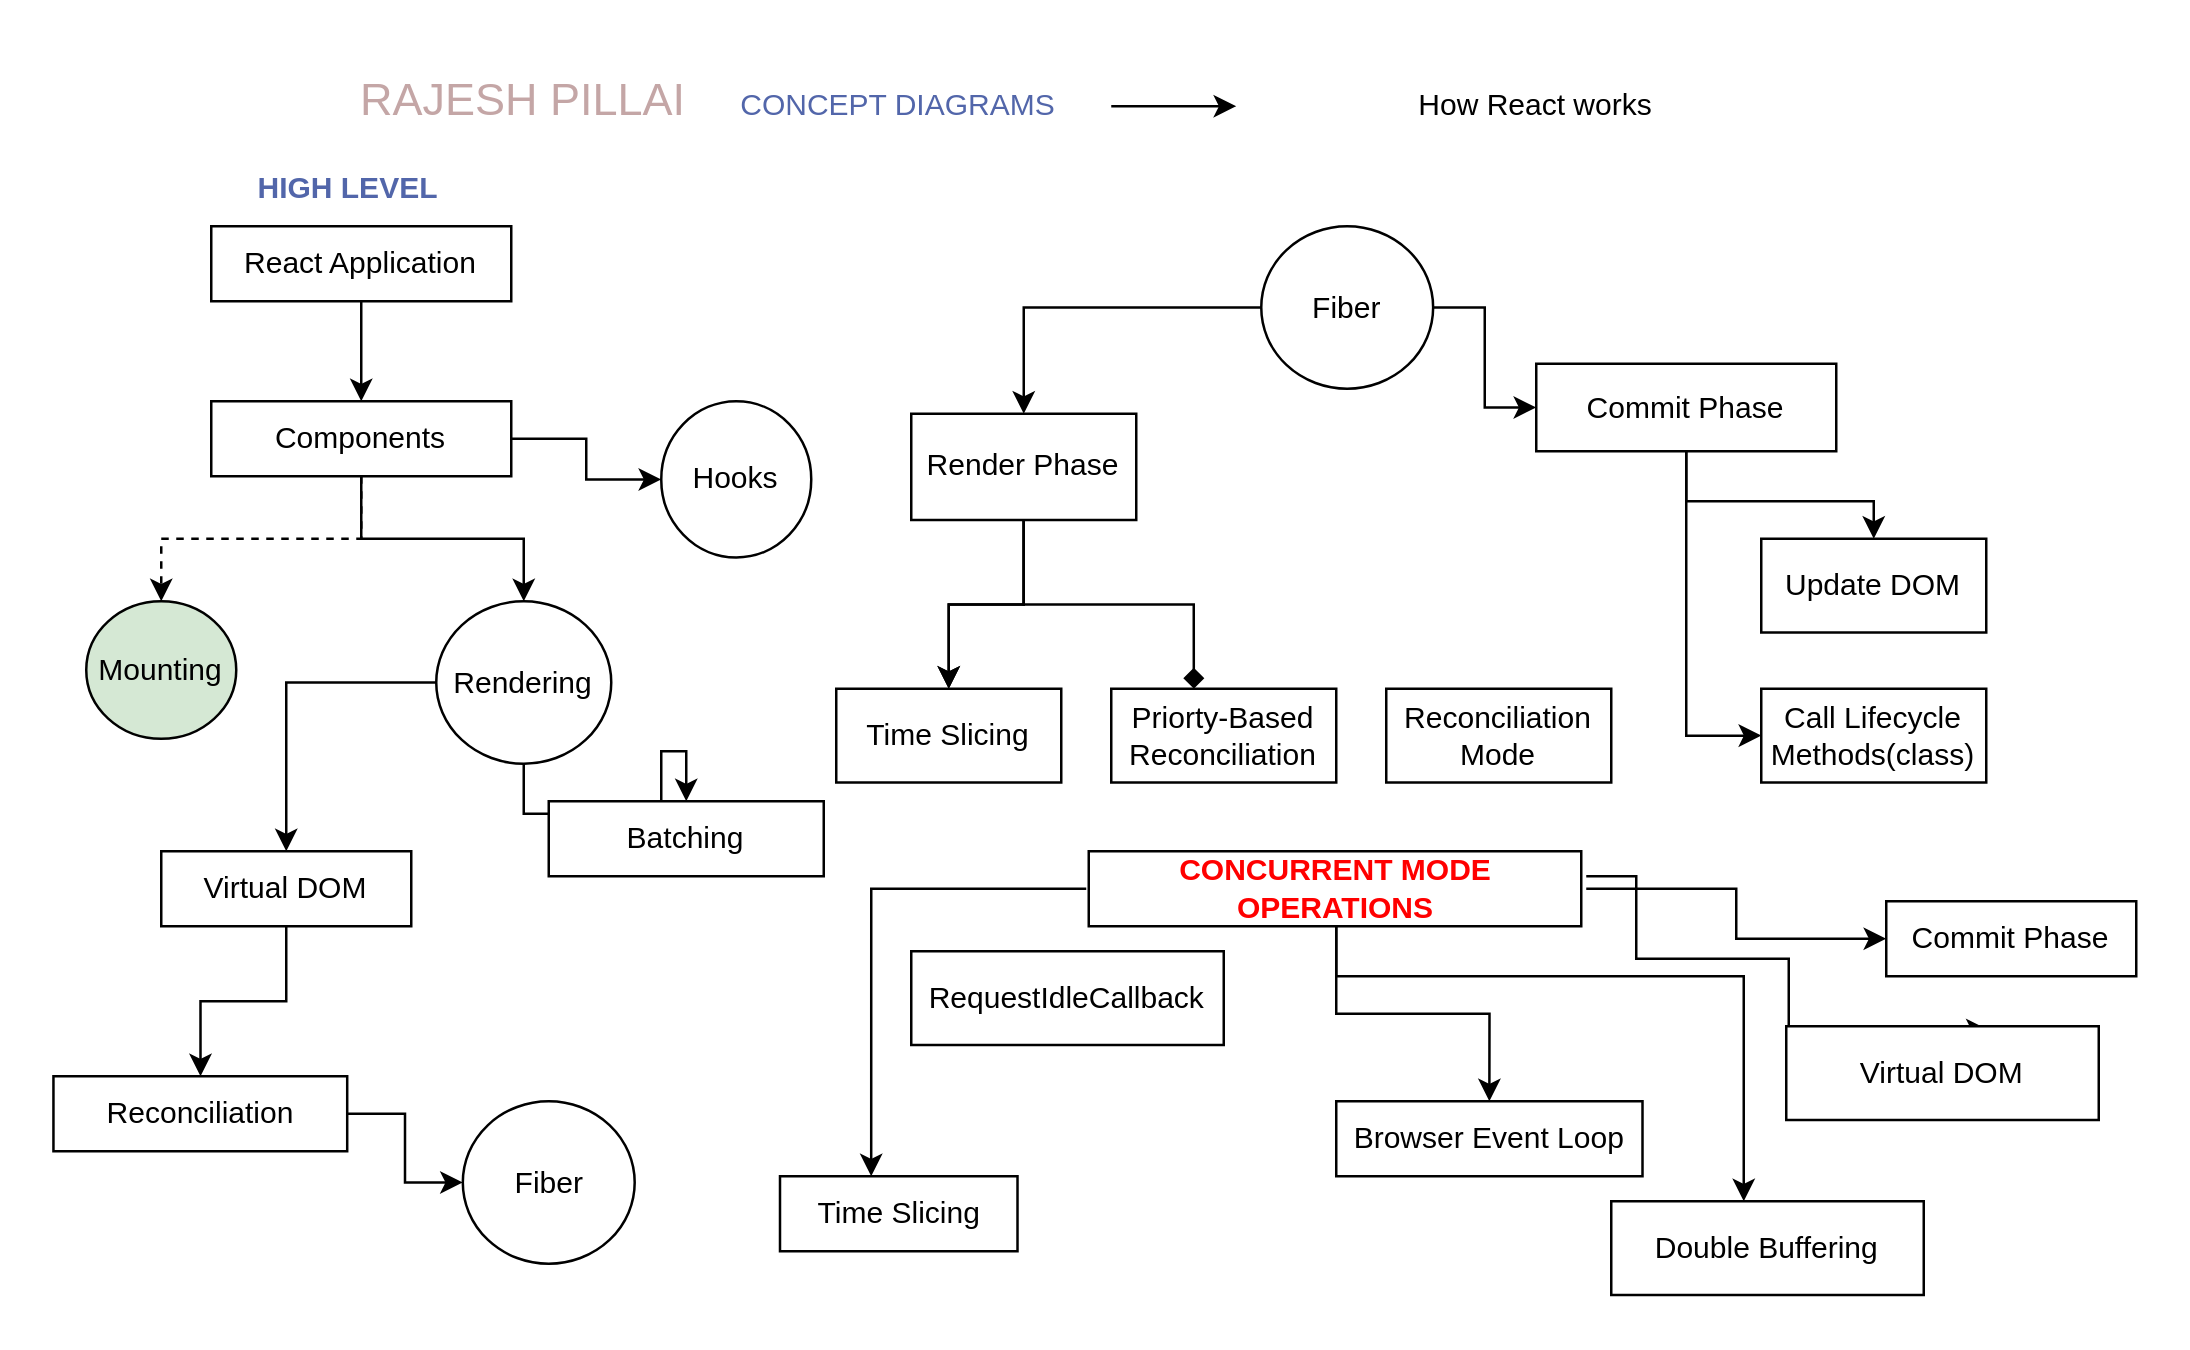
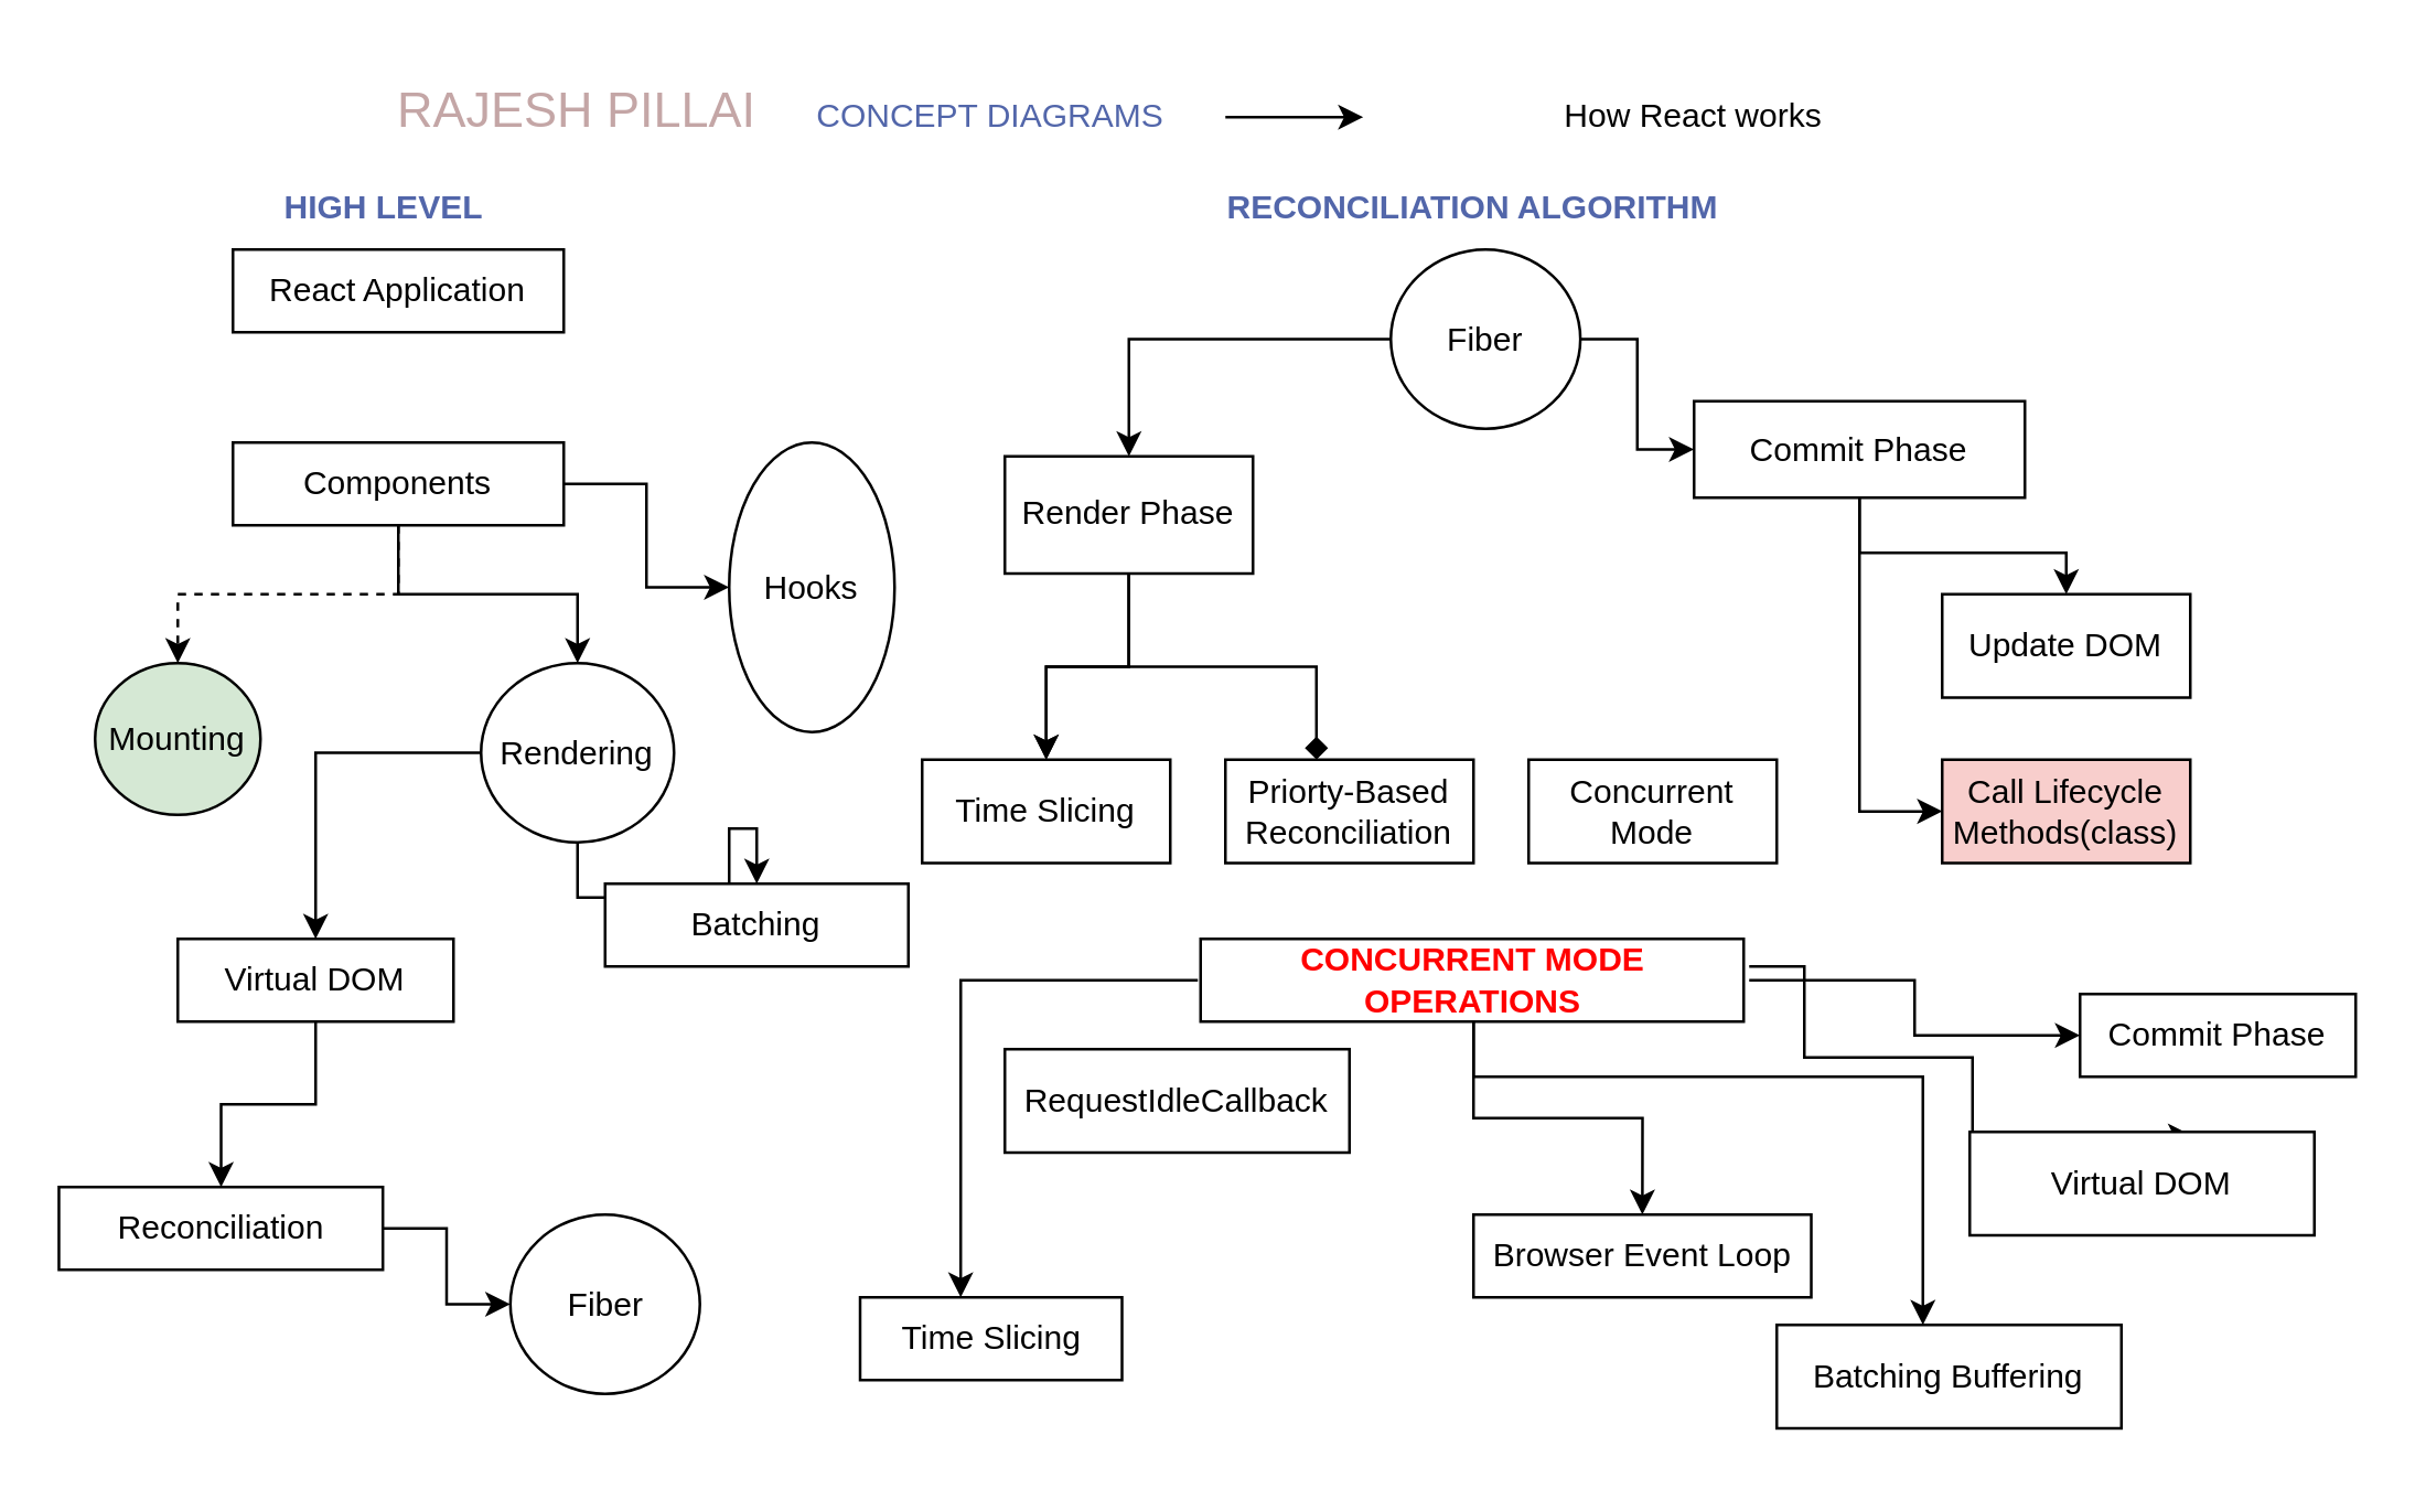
+ <mxCell id="24" value="RECONCILIATION ALGORITHM" style="text;html=1;strokeColor=none;fillColor=none;align=center;verticalAlign=middle;whiteSpace=wrap;rounded=0;fontColor=#5266AA;fontStyle=1" vertex="1" parent="1"><mxGeometry x="434" y="60" width="200" height="30" as="geometry" /></mxCell>
- <mxCell id="6" value="" style="edgeStyle=orthogonalEdgeStyle;rounded=0;orthogonalLoop=1;jettySize=auto;html=1;" edge="1" parent="1" source="7" target="11"><mxGeometry relative="1" as="geometry" /></mxCell>
- <mxCell id="16" value="Hooks" style="ellipse;whiteSpace=wrap;html=1;rounded=0;" vertex="1" parent="1"><mxGeometry x="264" y="160" width="60" height="62.5" as="geometry" /></mxCell>
+ <mxCell id="16" value="Hooks" style="ellipse;whiteSpace=wrap;html=1;rounded=0;" vertex="1" parent="1"><mxGeometry x="264" y="160" width="60" height="105" as="geometry" /></mxCell>
- <mxCell id="37" value="Reconciliation Mode" style="whiteSpace=wrap;html=1;rounded=0;" vertex="1" parent="1"><mxGeometry x="554" y="275" width="90" height="37.5" as="geometry" /></mxCell>
+ <mxCell id="37" value="Concurrent Mode" style="whiteSpace=wrap;html=1;rounded=0;" vertex="1" parent="1"><mxGeometry x="554" y="275" width="90" height="37.5" as="geometry" /></mxCell>
- <mxCell id="39" value="Call Lifecycle Methods(class)" style="whiteSpace=wrap;html=1;rounded=0;" vertex="1" parent="1"><mxGeometry x="704" y="275" width="90" height="37.5" as="geometry" /></mxCell>
+ <mxCell id="39" value="Call Lifecycle Methods(class)" style="whiteSpace=wrap;html=1;rounded=0;fillColor=#f8cecc;" vertex="1" parent="1"><mxGeometry x="704" y="275" width="90" height="37.5" as="geometry" /></mxCell>
- <mxCell id="47" value="Double Buffering" style="whiteSpace=wrap;html=1;rounded=0;" vertex="1" parent="1"><mxGeometry x="644" y="480" width="125" height="37.5" as="geometry" /></mxCell>
+ <mxCell id="47" value="Batching Buffering" style="whiteSpace=wrap;html=1;rounded=0;" vertex="1" parent="1"><mxGeometry x="644" y="480" width="125" height="37.5" as="geometry" /></mxCell>
